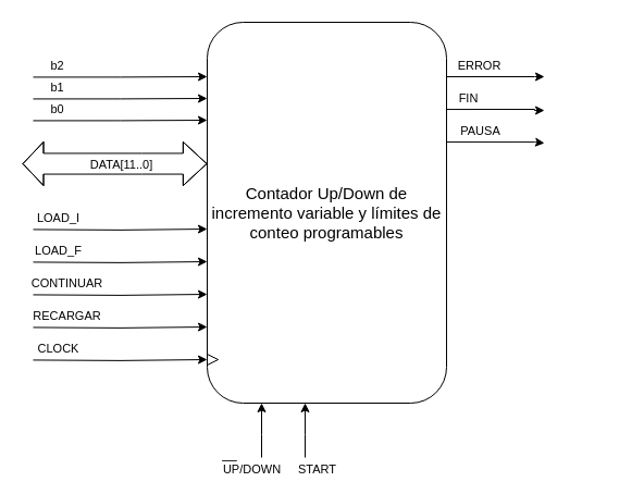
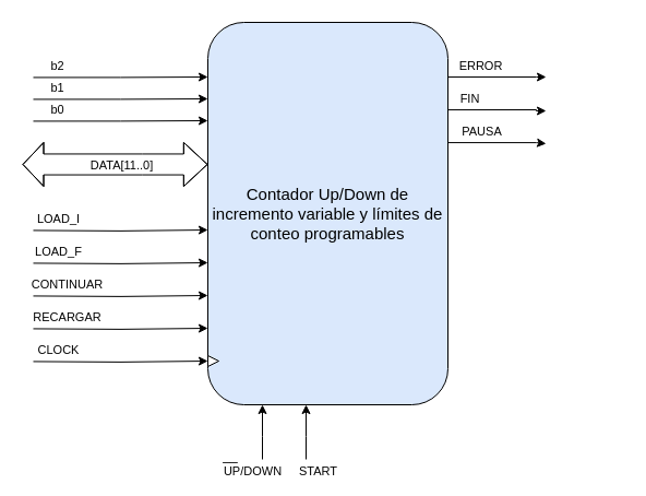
- <mxCell id="2" value="&lt;font style=&quot;font-size: 15px;&quot;&gt;Contador Up/Down de incremento variable y límites de conteo programables&lt;/font&gt;" style="rounded=1;whiteSpace=wrap;html=1;" parent="1" vertex="1"><mxGeometry x="190" y="20" width="220" height="350" as="geometry" /></mxCell>
+ <mxCell id="2" value="&lt;font style=&quot;font-size: 15px;&quot;&gt;Contador Up/Down de incremento variable y límites de conteo programables&lt;/font&gt;" style="rounded=1;whiteSpace=wrap;html=1;fillColor=#dae8fc;" parent="1" vertex="1"><mxGeometry x="190" y="20" width="220" height="350" as="geometry" /></mxCell>
